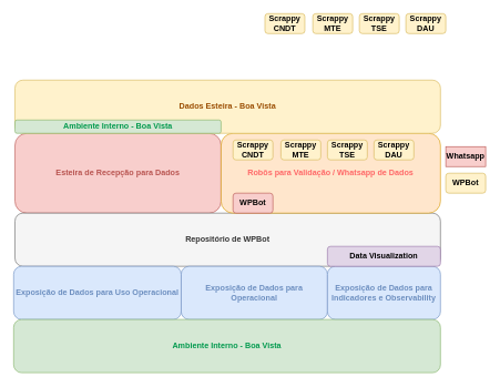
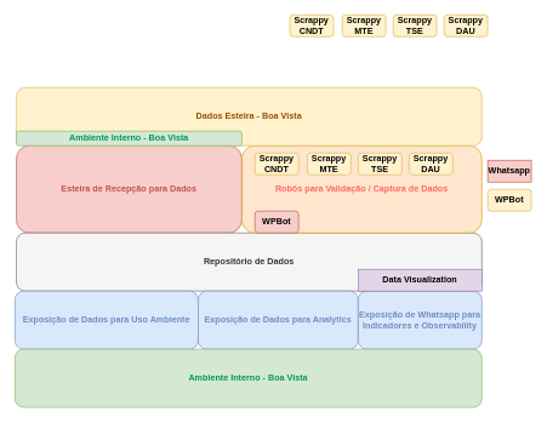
- <mxCell id="4" value="&lt;font color=&quot;#ff6666&quot;&gt;&lt;b&gt;Robôs para Validação / Whatsapp de Dados&lt;/b&gt;&lt;/font&gt;" style="rounded=1;whiteSpace=wrap;html=1;fillColor=#ffe6cc;strokeColor=#d79b00;" parent="1" vertex="1"><mxGeometry x="332" y="200" width="330" height="120" as="geometry" /></mxCell>
+ <mxCell id="4" value="&lt;font color=&quot;#ff6666&quot;&gt;&lt;b&gt;Robôs para Validação / Captura de Dados&lt;/b&gt;&lt;/font&gt;" style="rounded=1;whiteSpace=wrap;html=1;fillColor=#ffe6cc;strokeColor=#d79b00;" parent="1" vertex="1"><mxGeometry x="332" y="200" width="330" height="120" as="geometry" /></mxCell>
- <mxCell id="3" value="&lt;b&gt;Repositório de WPBot&lt;/b&gt;" style="rounded=1;whiteSpace=wrap;html=1;fillColor=#f5f5f5;strokeColor=#666666;fontColor=#333333;" parent="1" vertex="1"><mxGeometry x="22" y="320" width="640" height="80" as="geometry" /></mxCell>
+ <mxCell id="3" value="&lt;b&gt;Repositório de Dados&lt;/b&gt;" style="rounded=1;whiteSpace=wrap;html=1;fillColor=#f5f5f5;strokeColor=#666666;fontColor=#333333;" parent="1" vertex="1"><mxGeometry x="22" y="320" width="640" height="80" as="geometry" /></mxCell>
- <mxCell id="16" value="&lt;b&gt;Data Visualization&lt;/b&gt;" style="rounded=1;whiteSpace=wrap;html=1;fillColor=#e1d5e7;strokeColor=#9673a6;" parent="1" vertex="1"><mxGeometry x="492" y="370" width="170" height="30" as="geometry" /></mxCell>
+ <mxCell id="16" value="&lt;b&gt;Data Visualization&lt;/b&gt;" style="whiteSpace=wrap;html=1;fillColor=#e1d5e7;strokeColor=#9673a6;rounded=0;" parent="1" vertex="1"><mxGeometry x="492" y="370" width="170" height="30" as="geometry" /></mxCell>
- <mxCell id="6" value="&lt;font color=&quot;#6c8ebf&quot;&gt;Exposição de Dados para Uso Operacional&lt;/font&gt;" style="rounded=1;whiteSpace=wrap;html=1;fillColor=#dae8fc;strokeColor=#6c8ebf;fontStyle=1" parent="1" vertex="1"><mxGeometry x="20" y="400" width="252" height="80" as="geometry" /></mxCell>
+ <mxCell id="6" value="&lt;font color=&quot;#6c8ebf&quot;&gt;Exposição de Dados para Uso Ambiente&lt;/font&gt;" style="rounded=1;whiteSpace=wrap;html=1;fillColor=#dae8fc;strokeColor=#6c8ebf;fontStyle=1" parent="1" vertex="1"><mxGeometry x="20" y="400" width="252" height="80" as="geometry" /></mxCell>
- <mxCell id="5" value="&lt;font color=&quot;#6c8ebf&quot;&gt;Exposição de Dados para Operacional&lt;/font&gt;" style="rounded=1;whiteSpace=wrap;html=1;fillColor=#dae8fc;strokeColor=#6c8ebf;fontStyle=1" parent="1" vertex="1"><mxGeometry x="272" y="400" width="220" height="80" as="geometry" /></mxCell>
+ <mxCell id="5" value="&lt;font color=&quot;#6c8ebf&quot;&gt;Exposição de Dados para Analytics&lt;/font&gt;" style="rounded=1;whiteSpace=wrap;html=1;fillColor=#dae8fc;strokeColor=#6c8ebf;fontStyle=1" parent="1" vertex="1"><mxGeometry x="272" y="400" width="220" height="80" as="geometry" /></mxCell>
- <mxCell id="7" value="&lt;font color=&quot;#6c8ebf&quot;&gt;Exposição de Dados para Indicadores e Observability&lt;/font&gt;" style="rounded=1;whiteSpace=wrap;html=1;fillColor=#dae8fc;strokeColor=#6c8ebf;fontStyle=1" parent="1" vertex="1"><mxGeometry x="492" y="400" width="170" height="80" as="geometry" /></mxCell>
+ <mxCell id="7" value="&lt;font color=&quot;#6c8ebf&quot;&gt;Exposição de Whatsapp para Indicadores e Observability&lt;/font&gt;" style="rounded=1;whiteSpace=wrap;html=1;fillColor=#dae8fc;strokeColor=#6c8ebf;fontStyle=1" parent="1" vertex="1"><mxGeometry x="492" y="400" width="170" height="80" as="geometry" /></mxCell>
